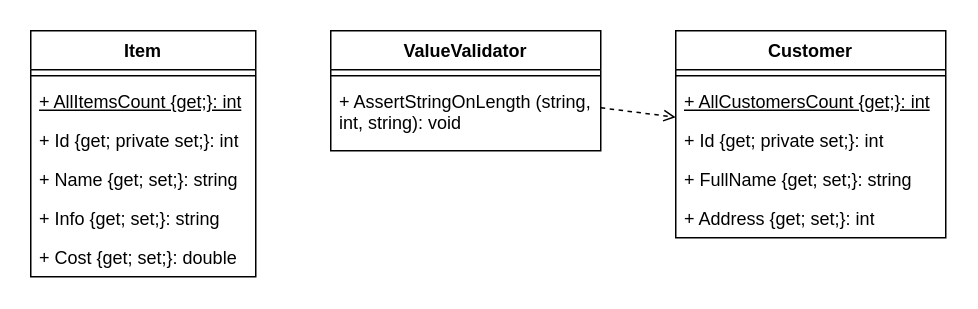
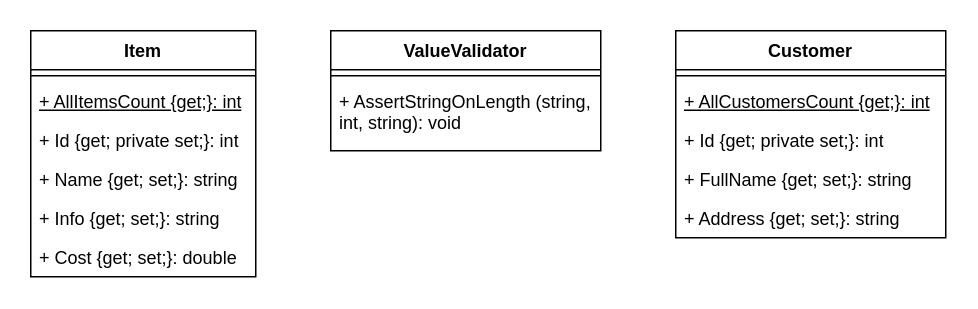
- <mxCell id="18" value="" style="endArrow=open;html=1;rounded=0;dashed=1;endFill=0;" edge="1" parent="1" source="15" target="9"><mxGeometry width="50" height="50" relative="1" as="geometry"><mxPoint x="240" y="260" as="sourcePoint" /><mxPoint x="290" y="210" as="targetPoint" /></mxGeometry></mxCell>
- <mxCell id="14" value="+ Address {get; set;}: int" style="text;strokeColor=none;fillColor=none;align=left;verticalAlign=top;spacingLeft=4;spacingRight=4;overflow=hidden;rotatable=0;points=[[0,0.5],[1,0.5]];portConstraint=eastwest;whiteSpace=wrap;html=1;" vertex="1" parent="9"><mxGeometry y="112" width="180" height="26" as="geometry" /></mxCell>
+ <mxCell id="14" value="+ Address {get; set;}: string" style="text;strokeColor=none;fillColor=none;align=left;verticalAlign=top;spacingLeft=4;spacingRight=4;overflow=hidden;rotatable=0;points=[[0,0.5],[1,0.5]];portConstraint=eastwest;whiteSpace=wrap;html=1;" vertex="1" parent="9"><mxGeometry y="112" width="180" height="26" as="geometry" /></mxCell>
